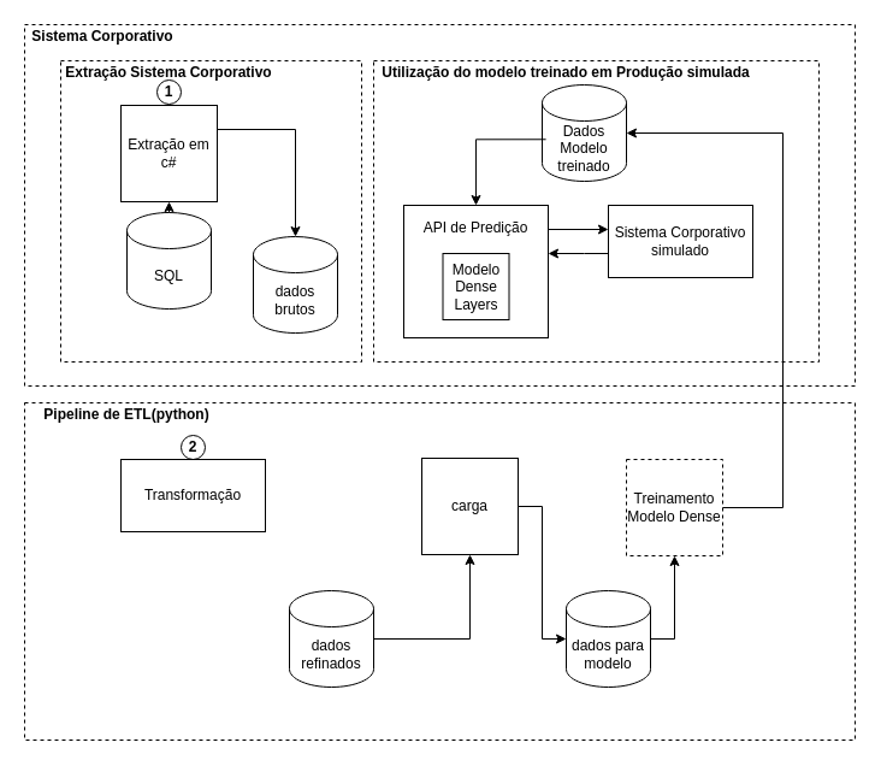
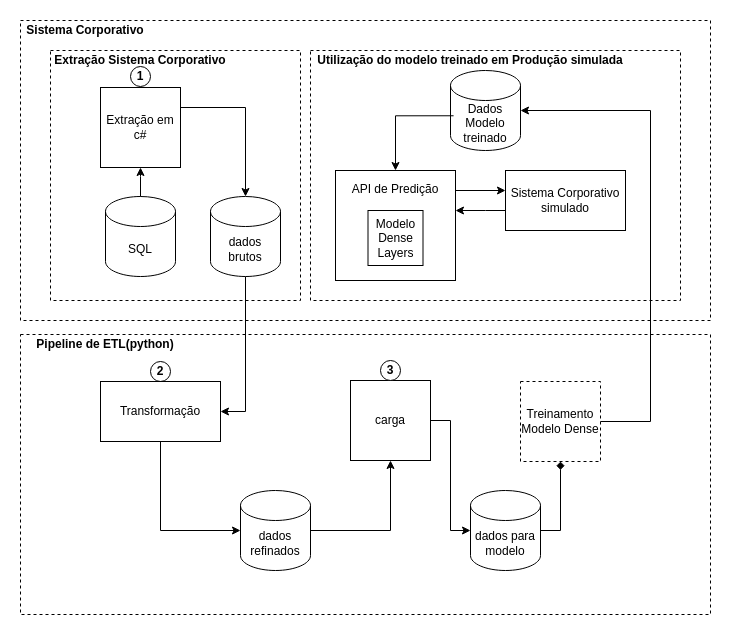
- <mxCell id="20" value="SQL" style="shape=cylinder3;whiteSpace=wrap;html=1;boundedLbl=1;backgroundOutline=1;size=15;" vertex="1" parent="1"><mxGeometry x="105" y="176" width="70" height="80" as="geometry" /></mxCell>
+ <mxCell id="20" value="SQL" style="shape=cylinder3;whiteSpace=wrap;html=1;boundedLbl=1;backgroundOutline=1;size=15;" vertex="1" parent="1"><mxGeometry x="105" y="196" width="70" height="80" as="geometry" /></mxCell>
+ <mxCell id="9" style="edgeStyle=orthogonalEdgeStyle;rounded=0;orthogonalLoop=1;jettySize=auto;html=1;" parent="1" source="10" target="23" edge="1"><mxGeometry relative="1" as="geometry"><mxPoint x="140" y="530.66" as="sourcePoint" /><mxPoint x="164.16" y="441" as="targetPoint" /><Array as="points"><mxPoint x="245" y="411" /></Array></mxGeometry></mxCell>
+ <mxCell id="18" value="&lt;b&gt;3&lt;/b&gt;" style="ellipse;whiteSpace=wrap;html=1;aspect=fixed;" parent="1" vertex="1"><mxGeometry x="380" y="360" width="20" height="20" as="geometry" /></mxCell>
- <mxCell id="25" style="edgeStyle=orthogonalEdgeStyle;rounded=0;orthogonalLoop=1;jettySize=auto;html=1;entryX=0.5;entryY=1;entryDx=0;entryDy=0;" edge="1" parent="1" source="11" target="24"><mxGeometry relative="1" as="geometry"><mxPoint x="550" y="544" as="sourcePoint" /><mxPoint x="630" y="474" as="targetPoint" /><Array as="points"><mxPoint x="560" y="530" /></Array></mxGeometry></mxCell>
+ <mxCell id="25" style="edgeStyle=orthogonalEdgeStyle;rounded=0;orthogonalLoop=1;jettySize=auto;html=1;entryX=0.5;entryY=1;entryDx=0;entryDy=0;endArrow=diamond;" edge="1" parent="1" source="11" target="24"><mxGeometry relative="1" as="geometry"><mxPoint x="550" y="544" as="sourcePoint" /><mxPoint x="630" y="474" as="targetPoint" /><Array as="points"><mxPoint x="560" y="530" /></Array></mxGeometry></mxCell>
+ <mxCell id="13" style="edgeStyle=orthogonalEdgeStyle;rounded=0;orthogonalLoop=1;jettySize=auto;html=1;exitX=1;exitY=0.5;exitDx=0;exitDy=0;" parent="1" source="23" target="8" edge="1"><mxGeometry relative="1" as="geometry"><mxPoint x="180" y="415" as="sourcePoint" /><Array as="points"><mxPoint x="160" y="411" /><mxPoint x="160" y="530" /></Array></mxGeometry></mxCell>
